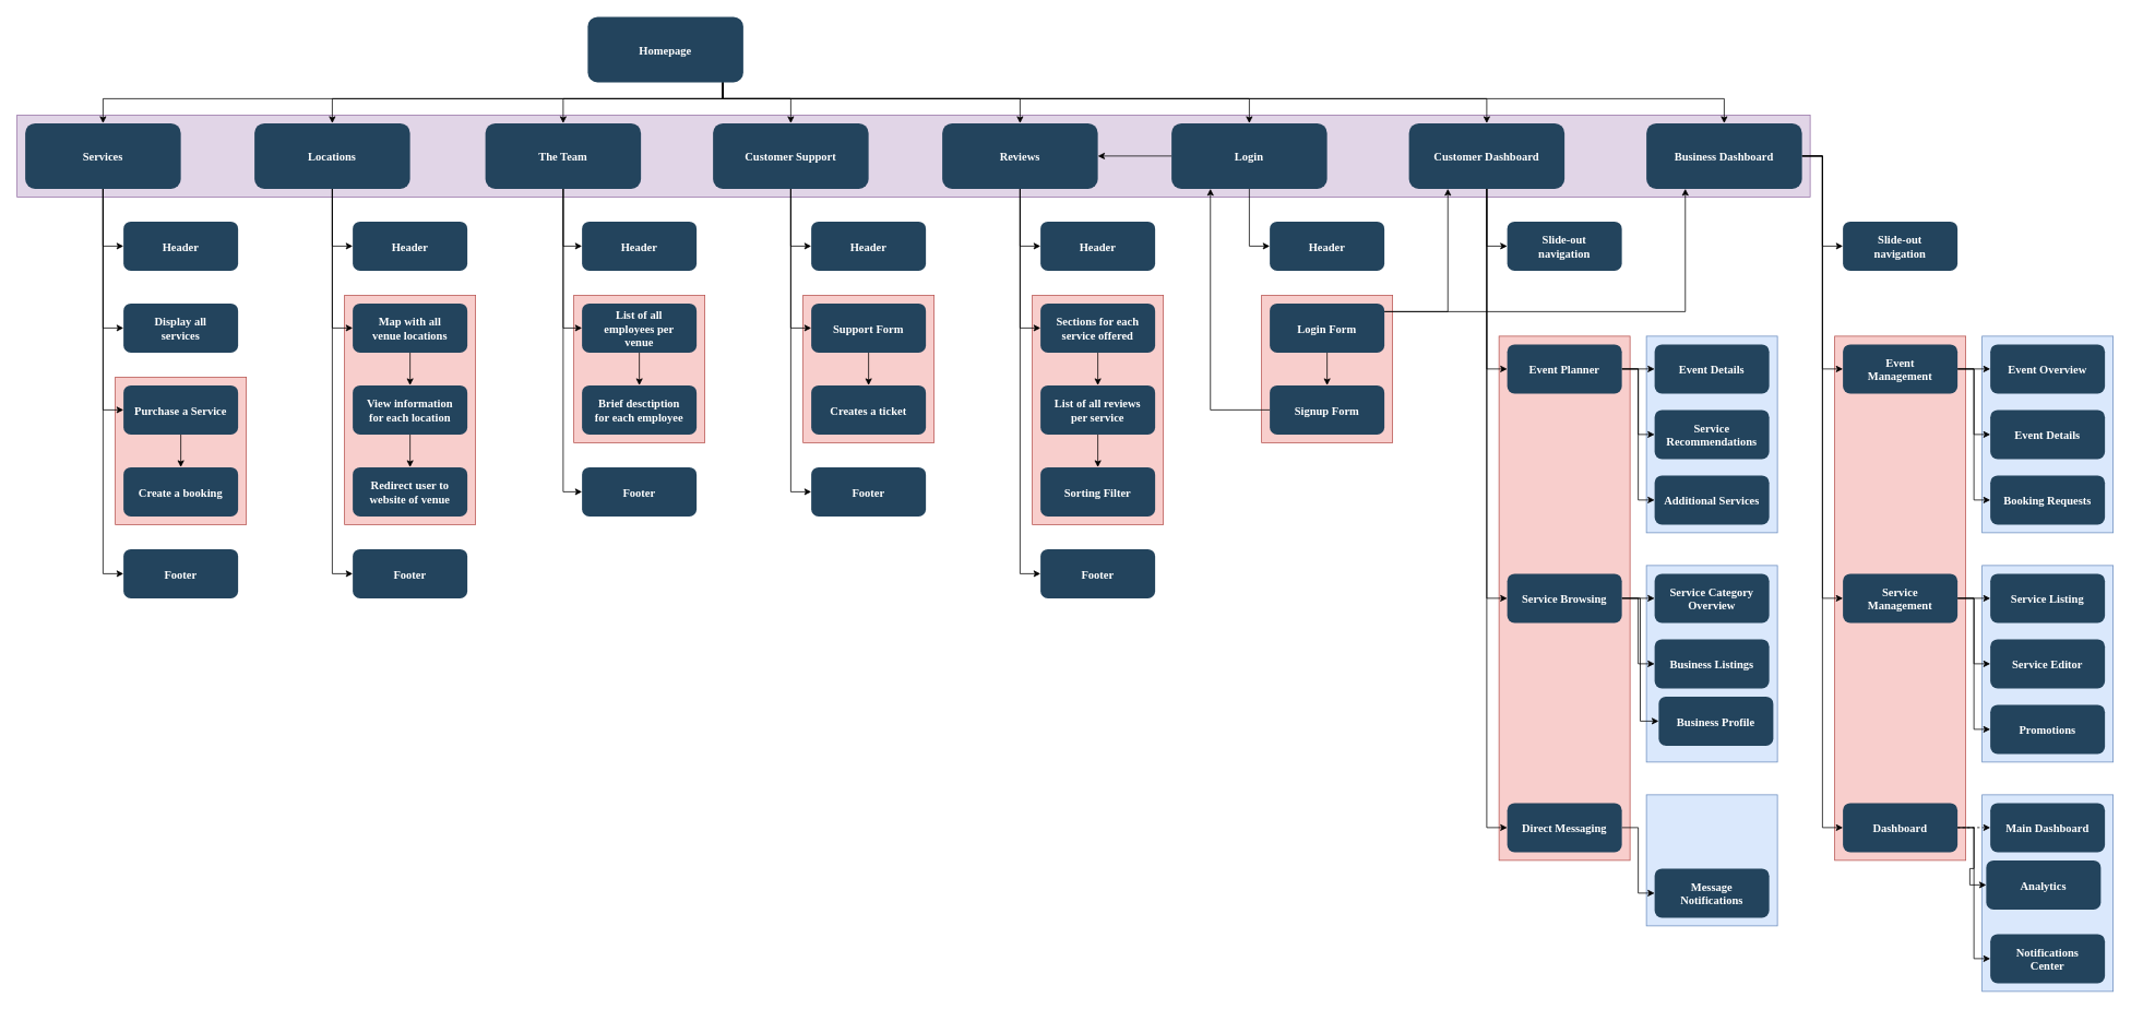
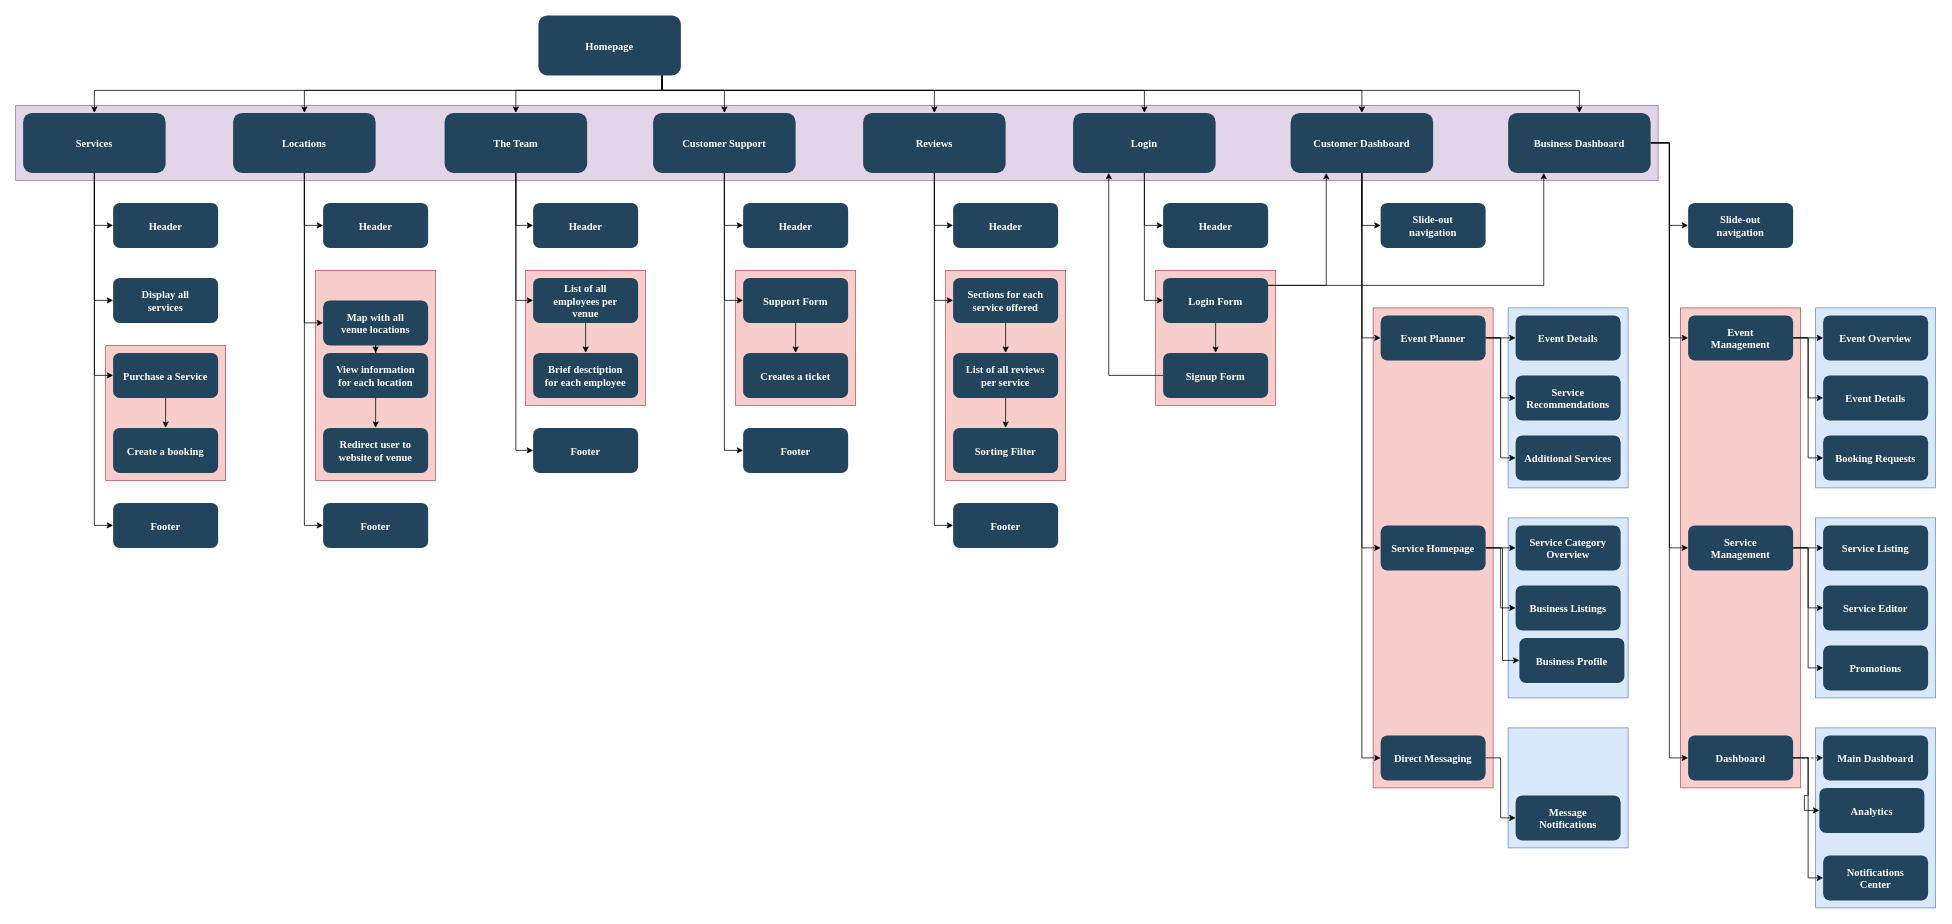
- <mxCell id="56" style="edgeStyle=orthogonalEdgeStyle;rounded=0;orthogonalLoop=1;jettySize=auto;html=1;" edge="1" parent="1" source="57" target="54"><mxGeometry relative="1" as="geometry" /></mxCell>
+ <mxCell id="56" style="edgeStyle=orthogonalEdgeStyle;rounded=0;orthogonalLoop=1;jettySize=auto;html=1;entryX=0;entryY=0.5;entryDx=0;entryDy=0;" edge="1" parent="1" source="57" target="91"><mxGeometry relative="1" as="geometry" /></mxCell>
- <mxCell id="62" value="Map with all&#10;venue locations" style="rounded=1;fillColor=#23445D;gradientColor=none;strokeColor=none;fontColor=#FFFFFF;fontStyle=1;fontFamily=Tahoma;fontSize=14" vertex="1" parent="1"><mxGeometry x="430" y="370" width="140" height="60" as="geometry" /></mxCell>
+ <mxCell id="62" value="Map with all&#10;venue locations" style="rounded=1;fillColor=#23445D;gradientColor=none;strokeColor=none;fontColor=#FFFFFF;fontStyle=1;fontFamily=Tahoma;fontSize=14" vertex="1" parent="1"><mxGeometry x="430" y="400" width="140" height="60" as="geometry" /></mxCell>
- <mxCell id="134" value="Service Browsing" style="rounded=1;fillColor=#23445D;gradientColor=none;strokeColor=none;fontColor=#FFFFFF;fontStyle=1;fontFamily=Tahoma;fontSize=14" vertex="1" parent="1"><mxGeometry x="1840" y="700" width="140" height="60" as="geometry" /></mxCell>
+ <mxCell id="134" value="Service Homepage" style="rounded=1;fillColor=#23445D;gradientColor=none;strokeColor=none;fontColor=#FFFFFF;fontStyle=1;fontFamily=Tahoma;fontSize=14" vertex="1" parent="1"><mxGeometry x="1840" y="700" width="140" height="60" as="geometry" /></mxCell>
